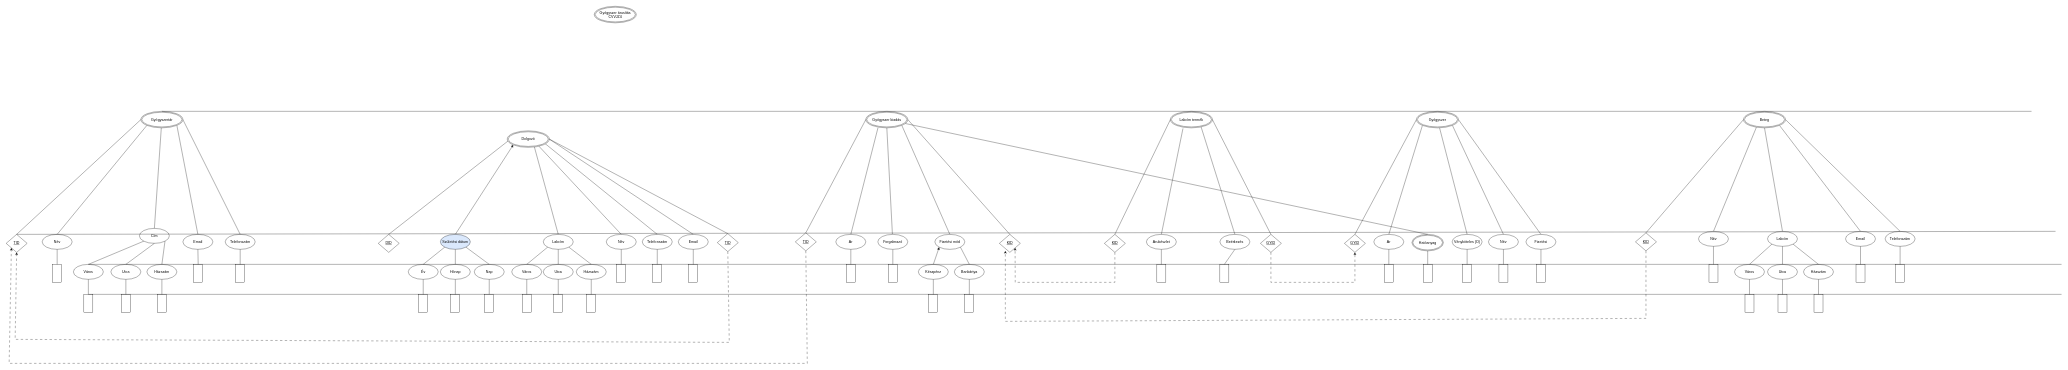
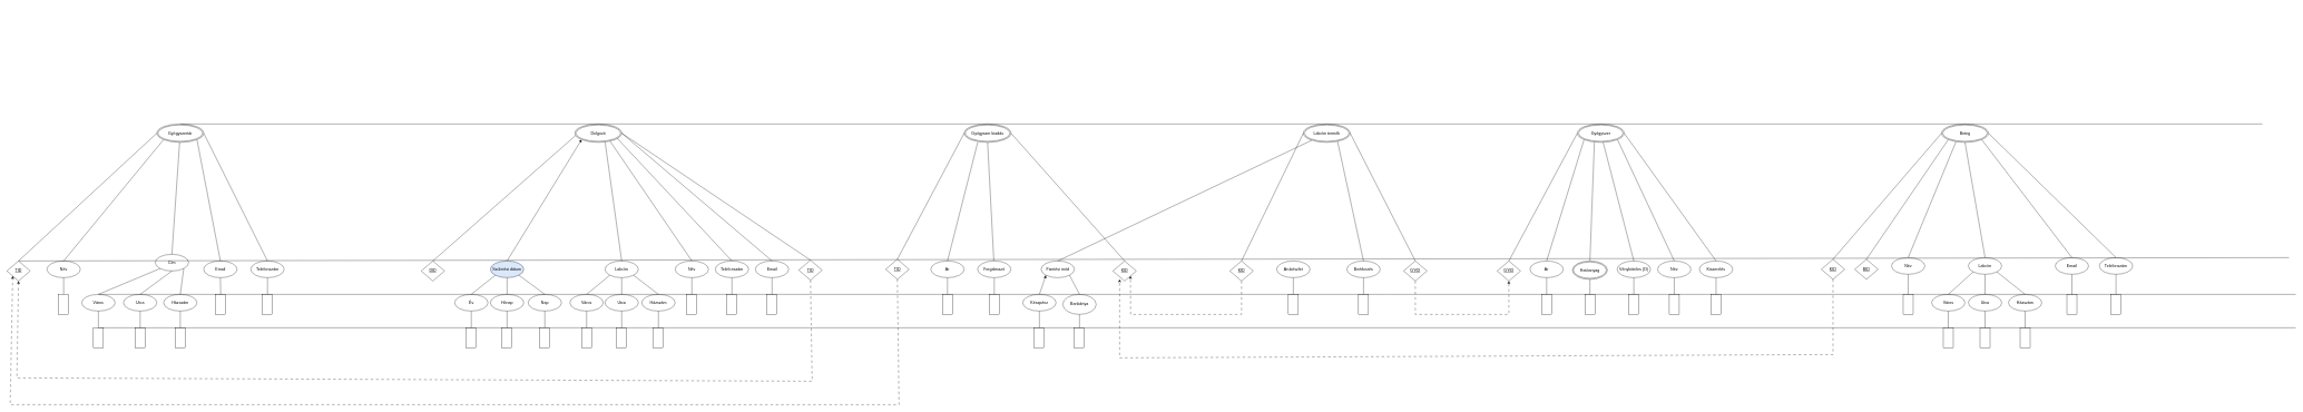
- <mxCell id="150" value="&lt;font style=&quot;font-size: 12px;&quot;&gt;Gyógyszer árusítás&lt;/font&gt; CVVJZ4" style="ellipse;shape=doubleEllipse;margin=3;whiteSpace=wrap;html=1;align=center;" parent="1" vertex="1"><mxGeometry x="1980" y="20" width="140" height="55" as="geometry" /></mxCell>
- <mxCell id="161" value="Dolgozó" style="ellipse;shape=doubleEllipse;margin=3;whiteSpace=wrap;html=1;align=center;" parent="1" vertex="1"><mxGeometry x="1690" y="435" width="140" height="55" as="geometry" /></mxCell>
+ <mxCell id="161" value="Dolgozó" style="ellipse;shape=doubleEllipse;margin=3;whiteSpace=wrap;html=1;align=center;" parent="1" vertex="1"><mxGeometry x="1720" y="370" width="140" height="55" as="geometry" /></mxCell>
- <mxCell id="129" value="" style="endArrow=none;html=1;rounded=0;exitX=0.5;exitY=0;exitDx=0;exitDy=0;" parent="1" source="128" target="156" edge="1"><mxGeometry width="50" height="50" relative="1" as="geometry"><mxPoint x="4870" y="755" as="sourcePoint" /><mxPoint x="4920" y="705" as="targetPoint" /></mxGeometry></mxCell>
+ <mxCell id="129" value="" style="endArrow=none;html=1;rounded=0;entryX=0.364;entryY=0.982;entryDx=0;entryDy=0;exitX=0.5;exitY=0;exitDx=0;exitDy=0;entryPerimeter=0;" parent="1" source="128" target="154" edge="1"><mxGeometry width="50" height="50" relative="1" as="geometry"><mxPoint x="4870" y="755" as="sourcePoint" /><mxPoint x="4920" y="705" as="targetPoint" /></mxGeometry></mxCell>
+ <mxCell id="91" value="" style="endArrow=none;html=1;rounded=0;entryX=0;entryY=1;entryDx=0;entryDy=0;exitX=0.5;exitY=0;exitDx=0;exitDy=0;" parent="1" source="90" target="158" edge="1"><mxGeometry width="50" height="50" relative="1" as="geometry"><mxPoint x="6000" y="380" as="sourcePoint" /><mxPoint x="6010" y="212.5" as="targetPoint" /></mxGeometry></mxCell>
- <mxCell id="123" value="" style="endArrow=none;html=1;rounded=0;entryX=1;entryY=1;entryDx=0;entryDy=0;exitX=0.5;exitY=0;exitDx=0;exitDy=0;" parent="1" source="114" target="156" edge="1"><mxGeometry width="50" height="50" relative="1" as="geometry"><mxPoint x="2915" y="721" as="sourcePoint" /><mxPoint x="2960" y="458.5" as="targetPoint" /></mxGeometry></mxCell>
+ <mxCell id="123" value="" style="endArrow=none;html=1;rounded=0;exitX=0.5;exitY=0;exitDx=0;exitDy=0;" parent="1" source="114" target="155" edge="1"><mxGeometry width="50" height="50" relative="1" as="geometry"><mxPoint x="2915" y="721" as="sourcePoint" /><mxPoint x="2960" y="458.5" as="targetPoint" /></mxGeometry></mxCell>
- <mxCell id="106" value="" style="endArrow=none;html=1;rounded=0;entryX=0.3;entryY=1.036;entryDx=0;entryDy=0;exitX=0.5;exitY=0;exitDx=0;exitDy=0;entryPerimeter=0;" parent="1" source="100" target="155" edge="1"><mxGeometry width="50" height="50" relative="1" as="geometry"><mxPoint x="4140" y="865" as="sourcePoint" /><mxPoint x="3935.214" y="619.36" as="targetPoint" /></mxGeometry></mxCell>
- <mxCell id="103" value="Beérkezés" style="ellipse;whiteSpace=wrap;html=1;" parent="1" vertex="1"><mxGeometry x="4065" y="780" width="100" height="50" as="geometry" /></mxCell>
+ <mxCell id="103" value="Beérkezés" style="ellipse;whiteSpace=wrap;html=1;" parent="1" vertex="1"><mxGeometry x="4030" y="780" width="100" height="50" as="geometry" /></mxCell>
- <mxCell id="133" value="Fizetési" style="ellipse;whiteSpace=wrap;html=1;" parent="1" vertex="1"><mxGeometry x="5085" y="780" width="100" height="50" as="geometry" /></mxCell>
+ <mxCell id="133" value="Kiszerelés" style="ellipse;whiteSpace=wrap;html=1;" parent="1" vertex="1"><mxGeometry x="5085" y="780" width="100" height="50" as="geometry" /></mxCell>
+ <mxCell id="90" value="&lt;u&gt;BID&lt;/u&gt;" style="rhombus;whiteSpace=wrap;html=1;" parent="1" vertex="1"><mxGeometry x="5550" y="775" width="70" height="60" as="geometry" /></mxCell>
- <mxCell id="115" value="Bankártya" style="ellipse;whiteSpace=wrap;html=1;" parent="1" vertex="1"><mxGeometry x="3180" y="880" width="100" height="50" as="geometry" /></mxCell>
+ <mxCell id="115" value="Bankártya" style="ellipse;whiteSpace=wrap;html=1;" parent="1" vertex="1"><mxGeometry x="3180" y="880" width="100" height="60" as="geometry" /></mxCell>
